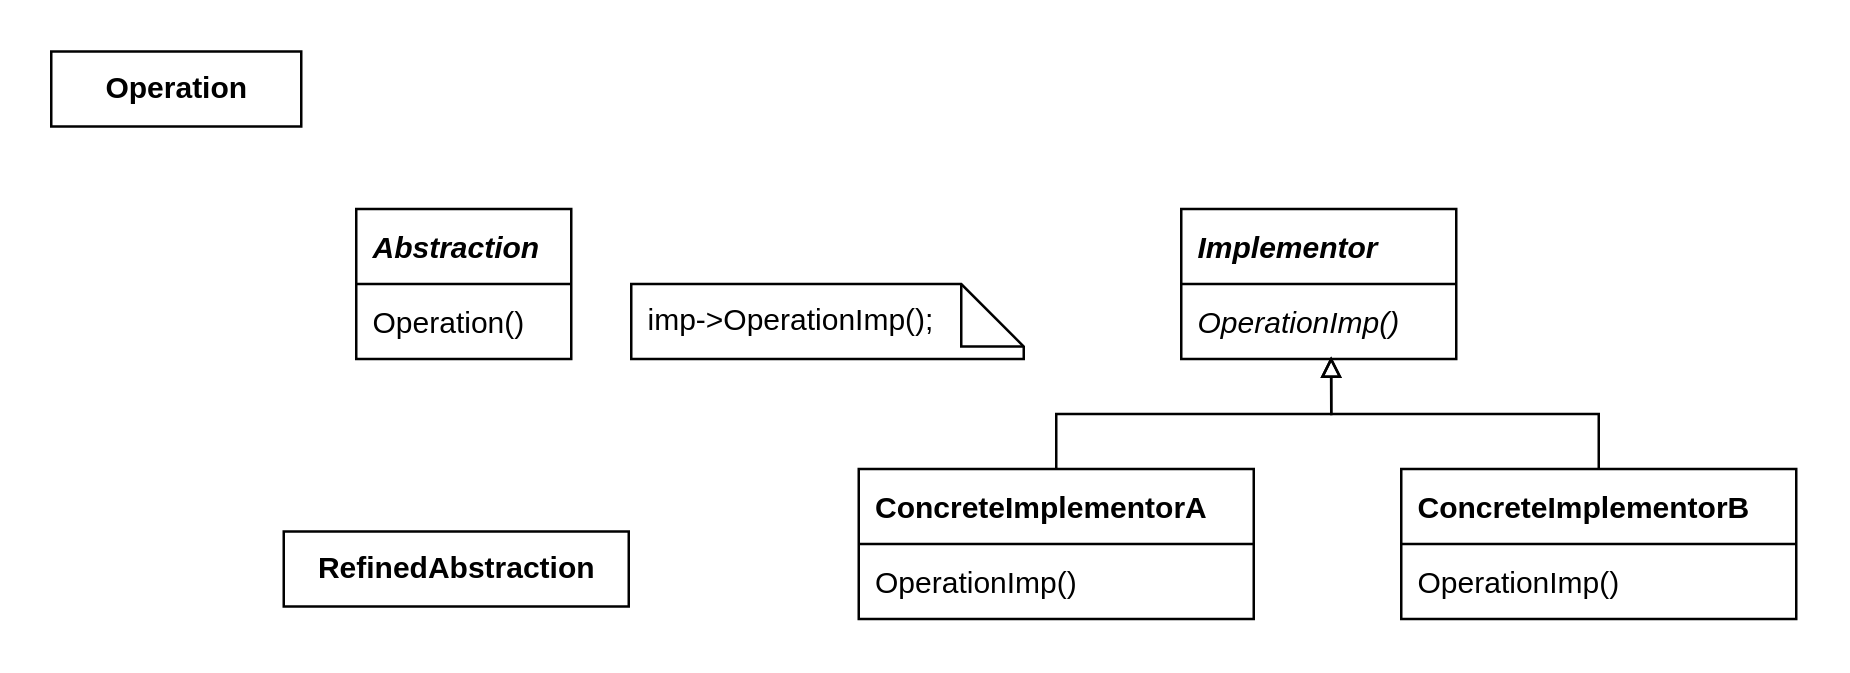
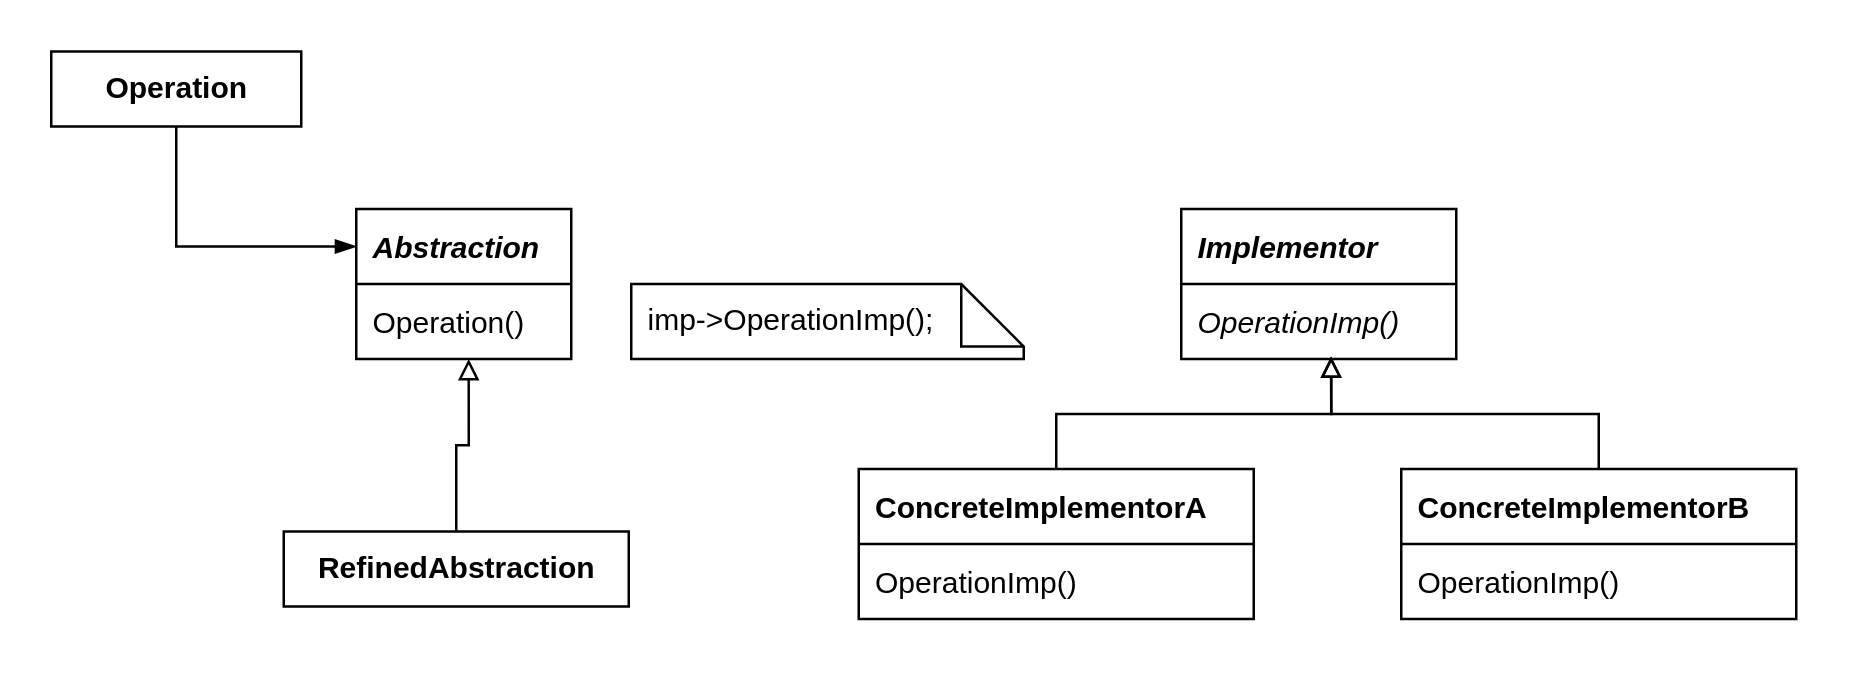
+ <mxCell id="2" value="" style="edgeStyle=orthogonalEdgeStyle;rounded=0;orthogonalLoop=1;jettySize=auto;html=1;fontSize=12;startSize=25;entryX=0;entryY=0.25;entryDx=0;entryDy=0;endArrow=blockThin;endFill=1;exitX=0.5;exitY=1;exitDx=0;exitDy=0;" parent="1" source="3" target="4" edge="1"><mxGeometry relative="1" as="geometry"><mxPoint x="211" y="123" as="targetPoint" /></mxGeometry></mxCell>
+ <mxCell id="7" value="" style="edgeStyle=orthogonalEdgeStyle;rounded=0;orthogonalLoop=1;jettySize=auto;html=1;fontSize=12;startSize=30;entryX=0.523;entryY=1;entryDx=0;entryDy=0;entryPerimeter=0;endArrow=block;endFill=0;exitX=0.5;exitY=0;exitDx=0;exitDy=0;" edge="1" parent="1" source="6" target="5"><mxGeometry relative="1" as="geometry"><mxPoint x="235" y="165" as="sourcePoint" /><mxPoint x="224.03" y="492" as="targetPoint" /></mxGeometry></mxCell>
